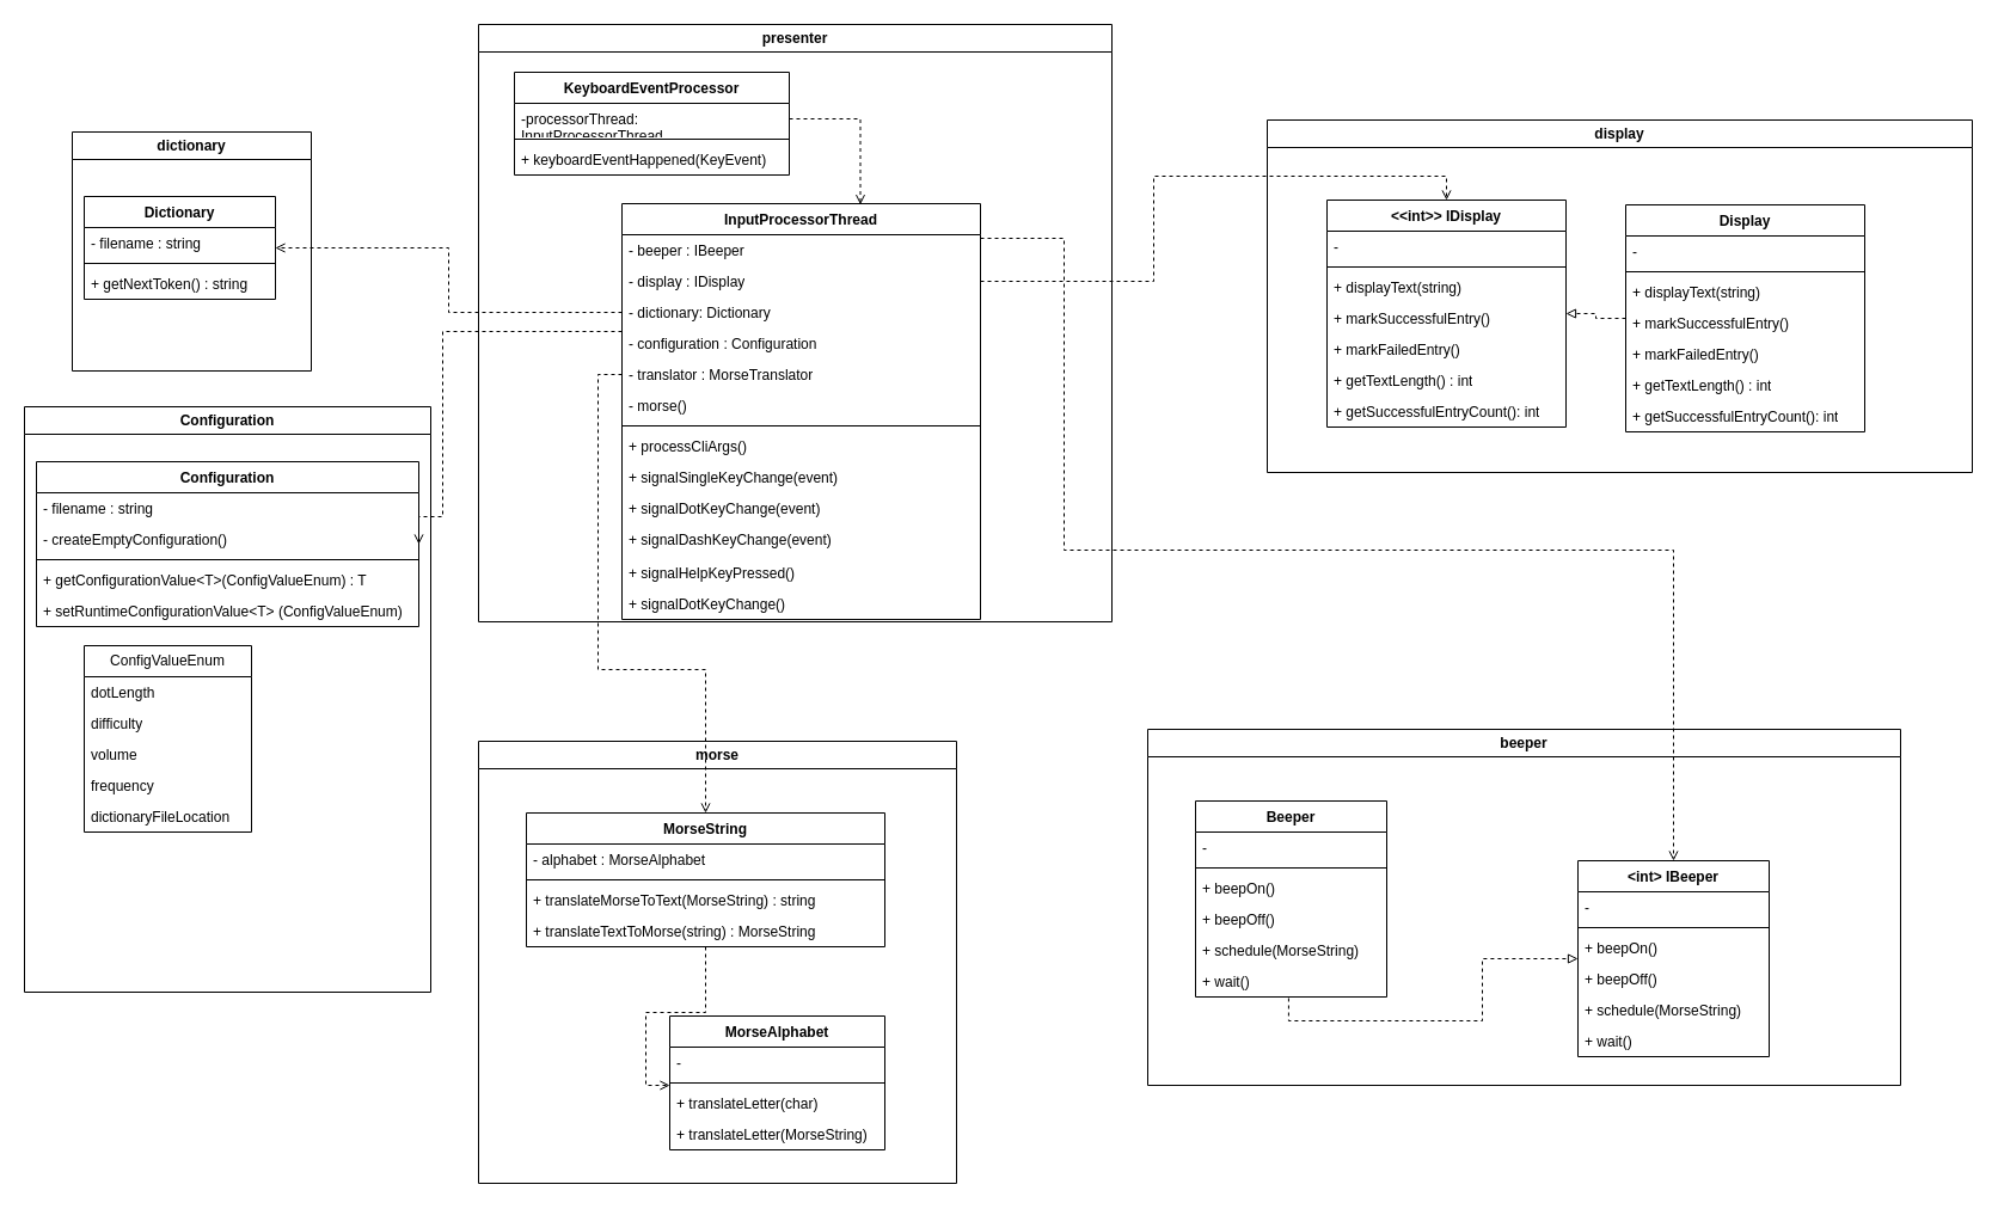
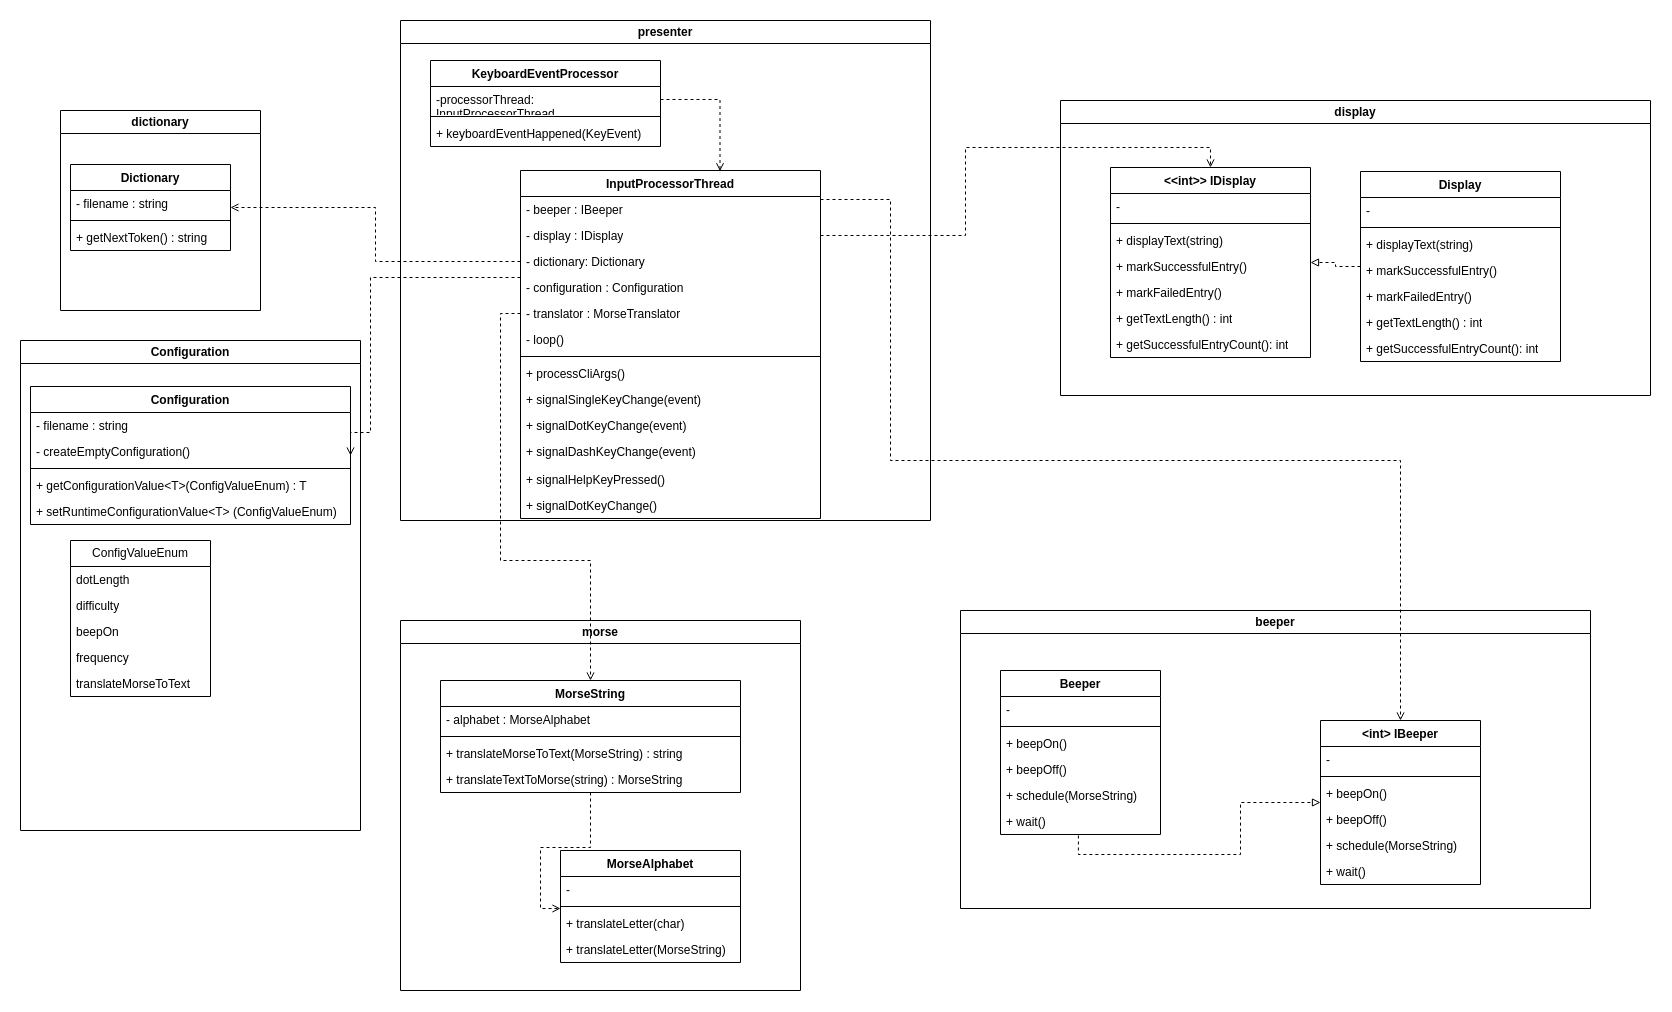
- <mxCell id="42" value="- morse()" style="text;strokeColor=none;fillColor=none;align=left;verticalAlign=top;spacingLeft=4;spacingRight=4;overflow=hidden;rotatable=0;points=[[0,0.5],[1,0.5]];portConstraint=eastwest;whiteSpace=wrap;html=1;" vertex="1" parent="36"><mxGeometry y="156" width="300" height="26" as="geometry" /></mxCell>
+ <mxCell id="42" value="- loop()" style="text;strokeColor=none;fillColor=none;align=left;verticalAlign=top;spacingLeft=4;spacingRight=4;overflow=hidden;rotatable=0;points=[[0,0.5],[1,0.5]];portConstraint=eastwest;whiteSpace=wrap;html=1;" vertex="1" parent="36"><mxGeometry y="156" width="300" height="26" as="geometry" /></mxCell>
- <mxCell id="89" value="volume" style="text;strokeColor=none;fillColor=none;align=left;verticalAlign=top;spacingLeft=4;spacingRight=4;overflow=hidden;rotatable=0;points=[[0,0.5],[1,0.5]];portConstraint=eastwest;whiteSpace=wrap;html=1;" vertex="1" parent="86"><mxGeometry y="78" width="140" height="26" as="geometry" /></mxCell>
+ <mxCell id="89" value="beepOn" style="text;strokeColor=none;fillColor=none;align=left;verticalAlign=top;spacingLeft=4;spacingRight=4;overflow=hidden;rotatable=0;points=[[0,0.5],[1,0.5]];portConstraint=eastwest;whiteSpace=wrap;html=1;" vertex="1" parent="86"><mxGeometry y="78" width="140" height="26" as="geometry" /></mxCell>
- <mxCell id="91" value="dictionaryFileLocation" style="text;strokeColor=none;fillColor=none;align=left;verticalAlign=top;spacingLeft=4;spacingRight=4;overflow=hidden;rotatable=0;points=[[0,0.5],[1,0.5]];portConstraint=eastwest;whiteSpace=wrap;html=1;" vertex="1" parent="86"><mxGeometry y="130" width="140" height="26" as="geometry" /></mxCell>
+ <mxCell id="91" value="translateMorseToText" style="text;strokeColor=none;fillColor=none;align=left;verticalAlign=top;spacingLeft=4;spacingRight=4;overflow=hidden;rotatable=0;points=[[0,0.5],[1,0.5]];portConstraint=eastwest;whiteSpace=wrap;html=1;" vertex="1" parent="86"><mxGeometry y="130" width="140" height="26" as="geometry" /></mxCell>
